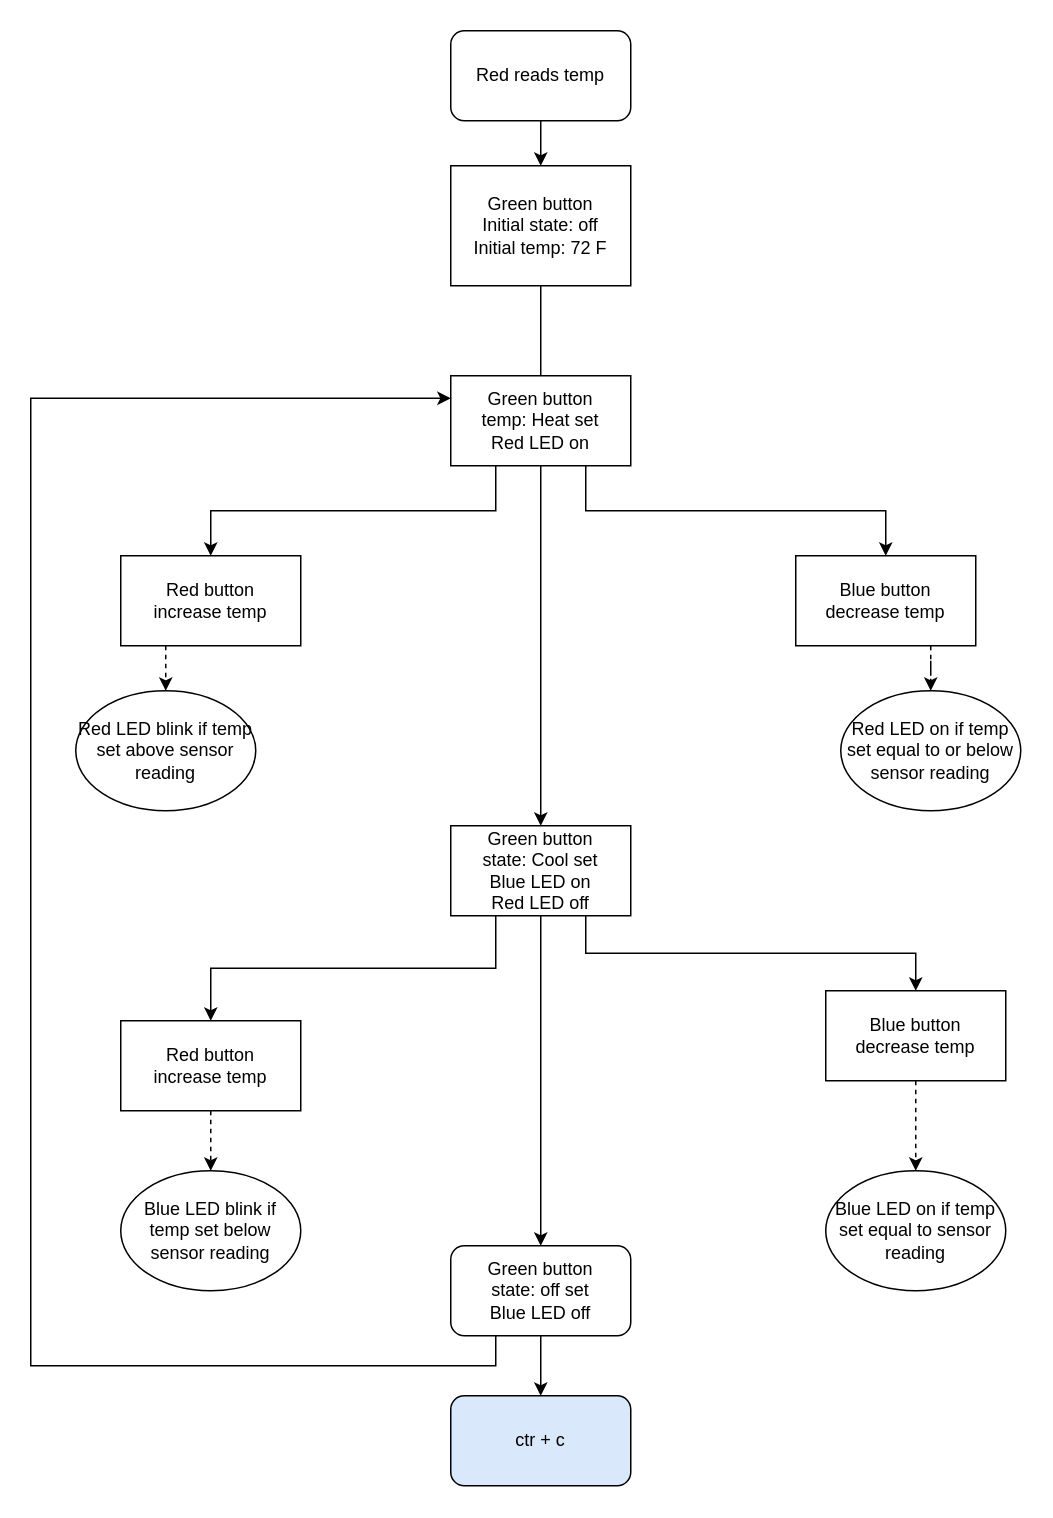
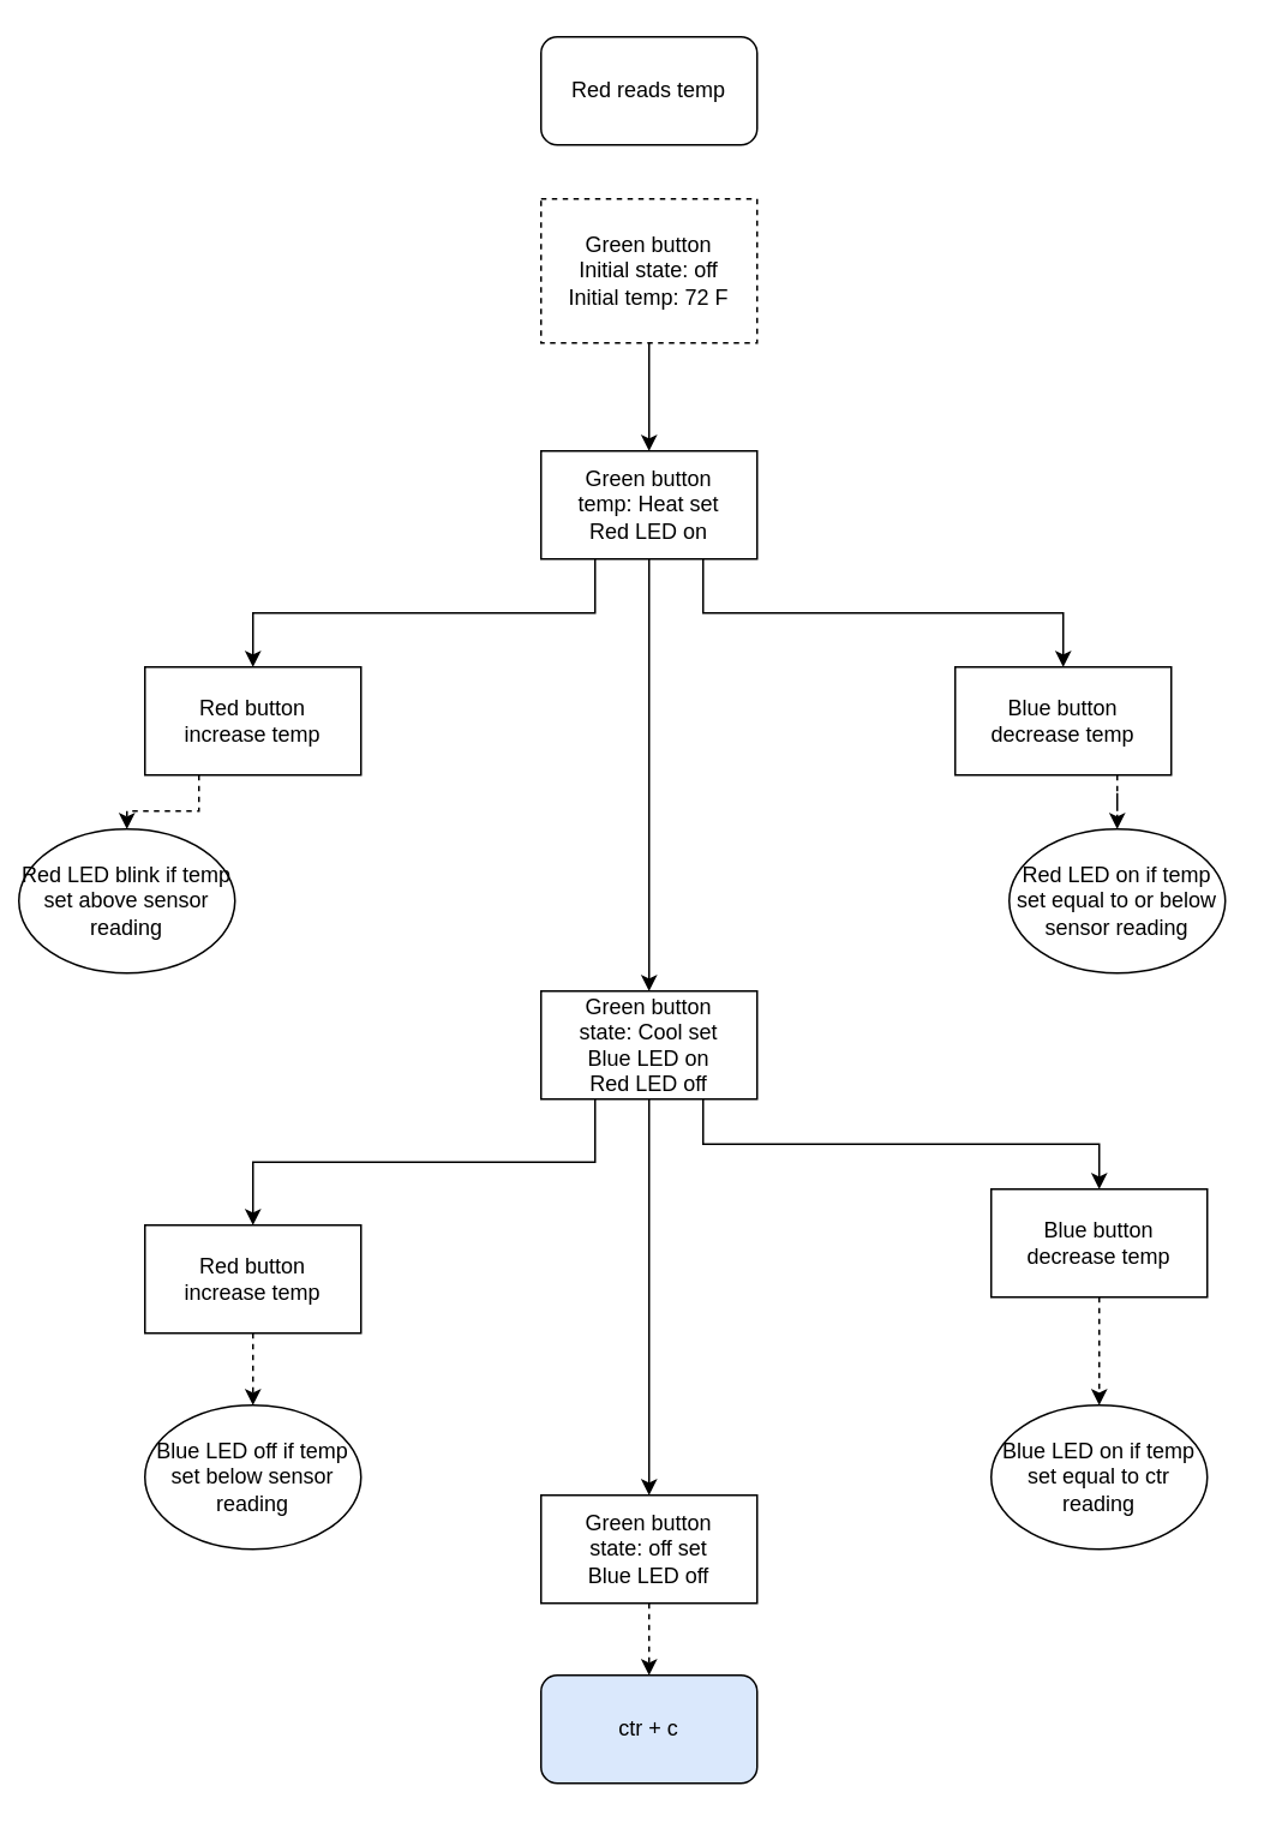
- <mxCell id="14" style="edgeStyle=orthogonalEdgeStyle;rounded=0;orthogonalLoop=1;jettySize=auto;html=1;exitX=0.5;exitY=1;exitDx=0;exitDy=0;entryX=0.5;entryY=0;entryDx=0;entryDy=0;" edge="1" parent="1" source="15" target="3"><mxGeometry relative="1" as="geometry" /></mxCell>
- <mxCell id="3" value="Green button&lt;div&gt;Initial state: off&lt;/div&gt;&lt;div&gt;Initial temp: 72 F&lt;/div&gt;" style="rounded=0;whiteSpace=wrap;html=1;" vertex="1" parent="1"><mxGeometry x="300" y="110" width="120" height="80" as="geometry" /></mxCell>
+ <mxCell id="3" value="Green button&lt;div&gt;Initial state: off&lt;/div&gt;&lt;div&gt;Initial temp: 72 F&lt;/div&gt;" style="rounded=0;whiteSpace=wrap;html=1;dashed=1;" vertex="1" parent="1"><mxGeometry x="300" y="110" width="120" height="80" as="geometry" /></mxCell>
- <mxCell id="2" style="edgeStyle=orthogonalEdgeStyle;rounded=0;orthogonalLoop=1;jettySize=auto;html=1;exitX=0.5;exitY=1;exitDx=0;exitDy=0;entryX=0.5;entryY=0;entryDx=0;entryDy=0;endArrow=none;" edge="1" parent="1" source="3" target="13"><mxGeometry relative="1" as="geometry" /></mxCell>
+ <mxCell id="2" style="edgeStyle=orthogonalEdgeStyle;rounded=0;orthogonalLoop=1;jettySize=auto;html=1;exitX=0.5;exitY=1;exitDx=0;exitDy=0;entryX=0.5;entryY=0;entryDx=0;entryDy=0;" edge="1" parent="1" source="3" target="13"><mxGeometry relative="1" as="geometry" /></mxCell>
- <mxCell id="16" value="Red LED blink if temp set above sensor reading" style="ellipse;whiteSpace=wrap;html=1;" vertex="1" parent="1"><mxGeometry x="50" y="460" width="120" height="80" as="geometry" /></mxCell>
+ <mxCell id="16" value="Red LED blink if temp set above sensor reading" style="ellipse;whiteSpace=wrap;html=1;" vertex="1" parent="1"><mxGeometry x="10" y="460" width="120" height="80" as="geometry" /></mxCell>
- <mxCell id="26" style="edgeStyle=orthogonalEdgeStyle;rounded=0;orthogonalLoop=1;jettySize=auto;html=1;exitX=0.25;exitY=1;exitDx=0;exitDy=0;entryX=0;entryY=0.25;entryDx=0;entryDy=0;" edge="1" parent="1" source="28" target="13"><mxGeometry relative="1" as="geometry"><Array as="points"><mxPoint x="330" y="910" /><mxPoint x="20" y="910" /><mxPoint x="20" y="265" /></Array></mxGeometry></mxCell>
- <mxCell id="19" value="Blue LED blink if temp set below sensor reading" style="ellipse;whiteSpace=wrap;html=1;" vertex="1" parent="1"><mxGeometry x="80" y="780" width="120" height="80" as="geometry" /></mxCell>
+ <mxCell id="19" value="Blue LED off if temp set below sensor reading" style="ellipse;whiteSpace=wrap;html=1;" vertex="1" parent="1"><mxGeometry x="80" y="780" width="120" height="80" as="geometry" /></mxCell>
- <mxCell id="17" value="Blue LED on if temp set equal to sensor reading" style="ellipse;whiteSpace=wrap;html=1;" vertex="1" parent="1"><mxGeometry x="550" y="780" width="120" height="80" as="geometry" /></mxCell>
+ <mxCell id="17" value="Blue LED on if temp set equal to ctr reading" style="ellipse;whiteSpace=wrap;html=1;" vertex="1" parent="1"><mxGeometry x="550" y="780" width="120" height="80" as="geometry" /></mxCell>
- <mxCell id="28" value="Green button&lt;div&gt;state: off set&lt;/div&gt;&lt;div&gt;Blue LED off&lt;/div&gt;" style="whiteSpace=wrap;html=1;rounded=1;" vertex="1" parent="1"><mxGeometry x="300" y="830" width="120" height="60" as="geometry" /></mxCell>
+ <mxCell id="28" value="Green button&lt;div&gt;state: off set&lt;/div&gt;&lt;div&gt;Blue LED off&lt;/div&gt;" style="rounded=0;whiteSpace=wrap;html=1;" vertex="1" parent="1"><mxGeometry x="300" y="830" width="120" height="60" as="geometry" /></mxCell>
- <mxCell id="27" style="edgeStyle=orthogonalEdgeStyle;rounded=0;orthogonalLoop=1;jettySize=auto;html=1;exitX=0.5;exitY=1;exitDx=0;exitDy=0;" edge="1" parent="1" source="28" target="29"><mxGeometry relative="1" as="geometry"><mxPoint x="360" y="960" as="targetPoint" /></mxGeometry></mxCell>
+ <mxCell id="27" style="edgeStyle=orthogonalEdgeStyle;rounded=0;orthogonalLoop=1;jettySize=auto;html=1;exitX=0.5;exitY=1;exitDx=0;exitDy=0;dashed=1;" edge="1" parent="1" source="28" target="29"><mxGeometry relative="1" as="geometry"><mxPoint x="360" y="960" as="targetPoint" /></mxGeometry></mxCell>
